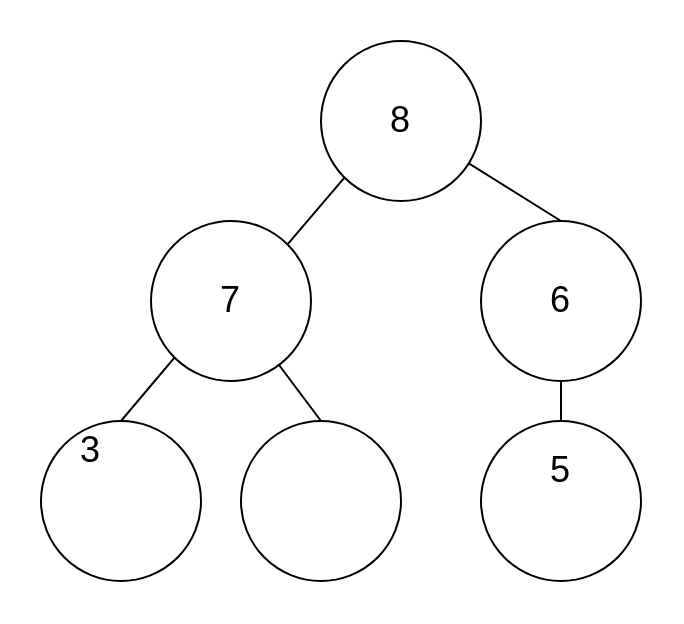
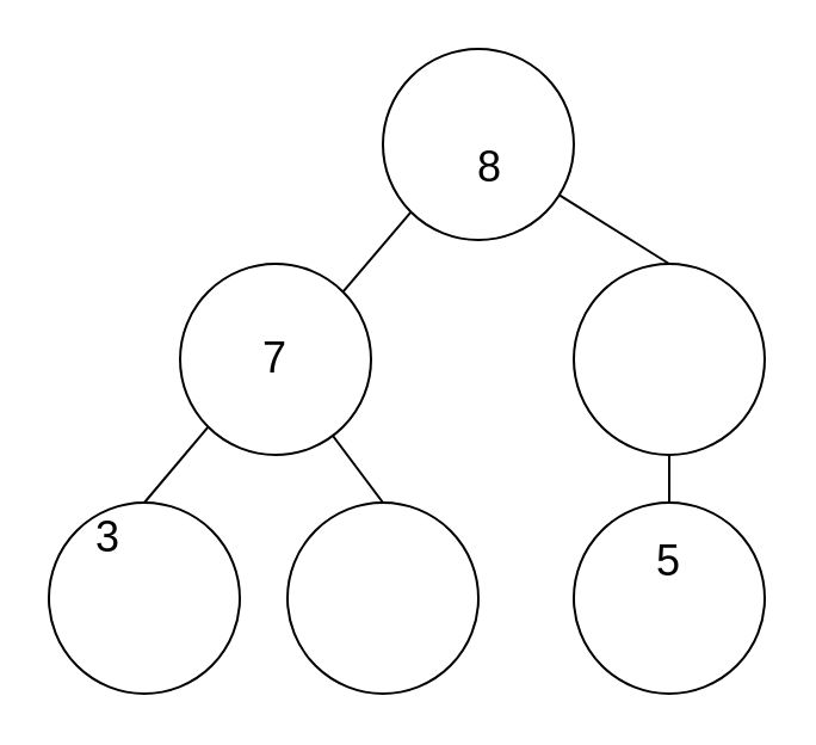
- <mxCell id="3" value="8" style="text;html=1;strokeColor=none;fillColor=none;align=center;verticalAlign=middle;whiteSpace=wrap;rounded=0;fontSize=18;" vertex="1" parent="1"><mxGeometry x="180" y="50" width="40" height="20" as="geometry" /></mxCell>
+ <mxCell id="3" value="8" style="text;html=1;strokeColor=none;fillColor=none;align=center;verticalAlign=middle;whiteSpace=wrap;rounded=0;fontSize=18;" vertex="1" parent="1"><mxGeometry x="185" y="60" width="40" height="20" as="geometry" /></mxCell>
- <mxCell id="7" value="6" style="text;html=1;strokeColor=none;fillColor=none;align=center;verticalAlign=middle;whiteSpace=wrap;rounded=0;fontSize=18;" vertex="1" parent="1"><mxGeometry x="260" y="140" width="40" height="20" as="geometry" /></mxCell>
